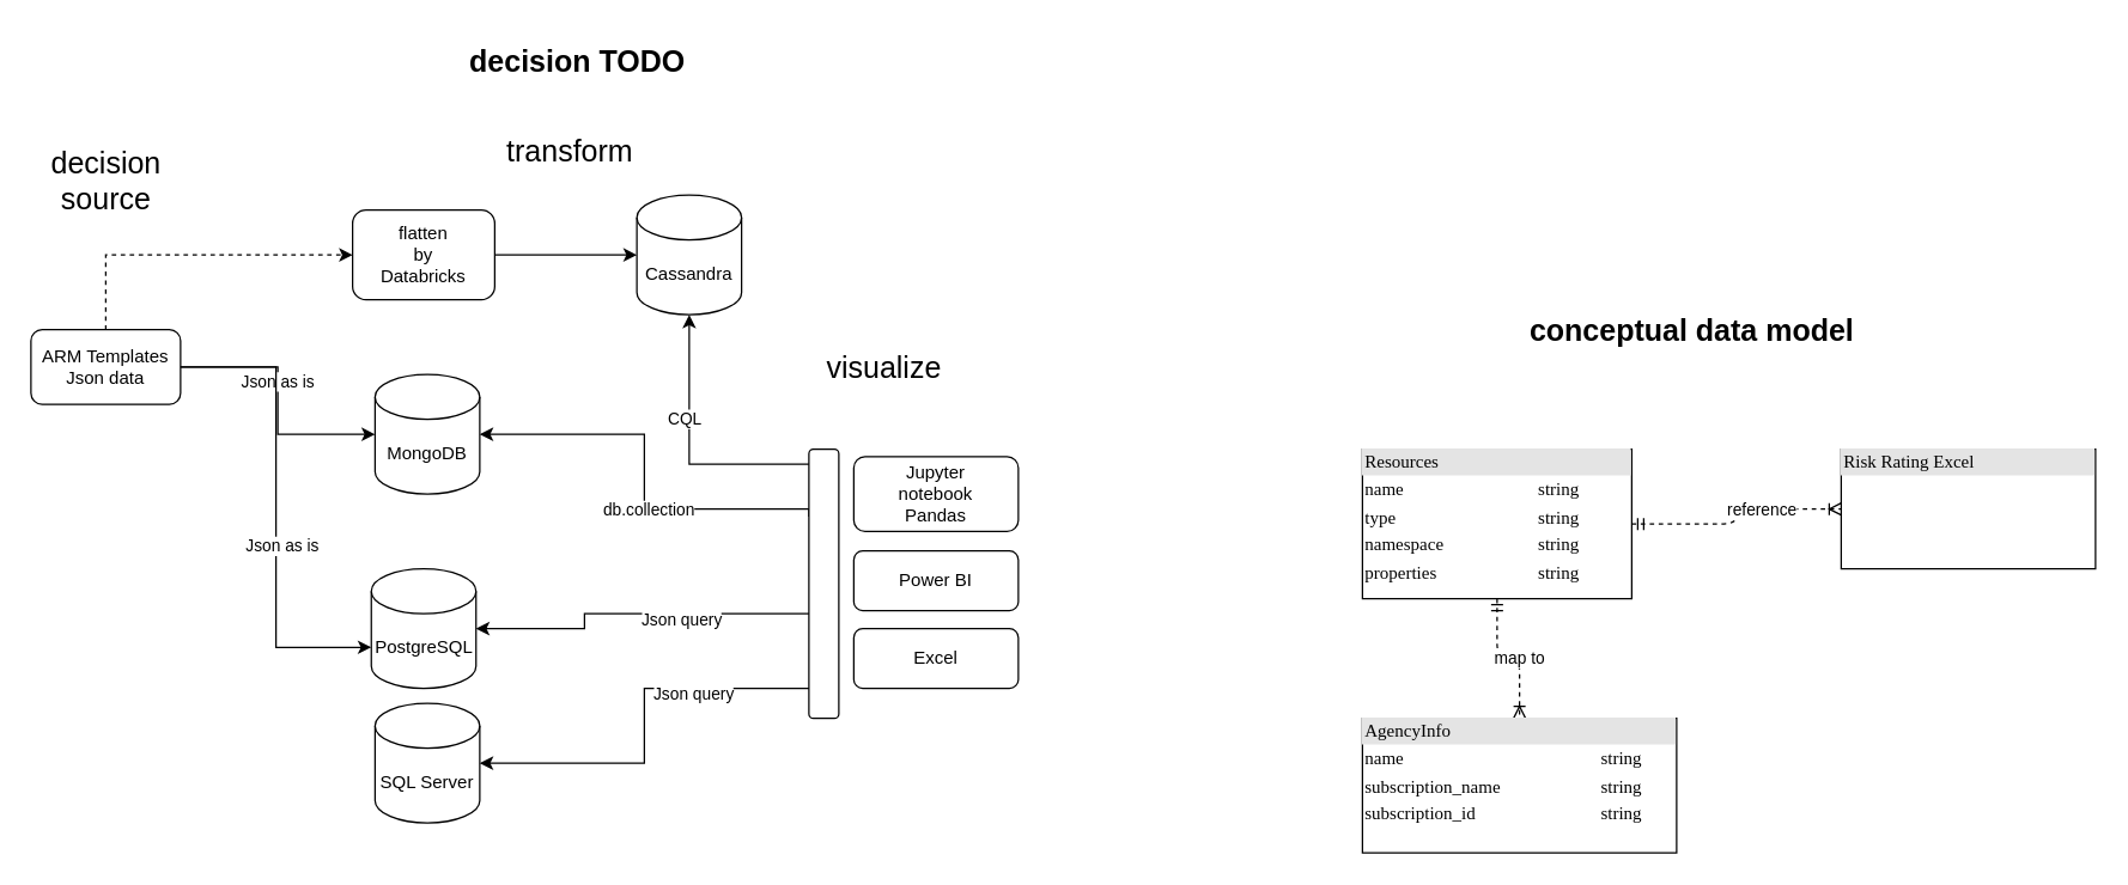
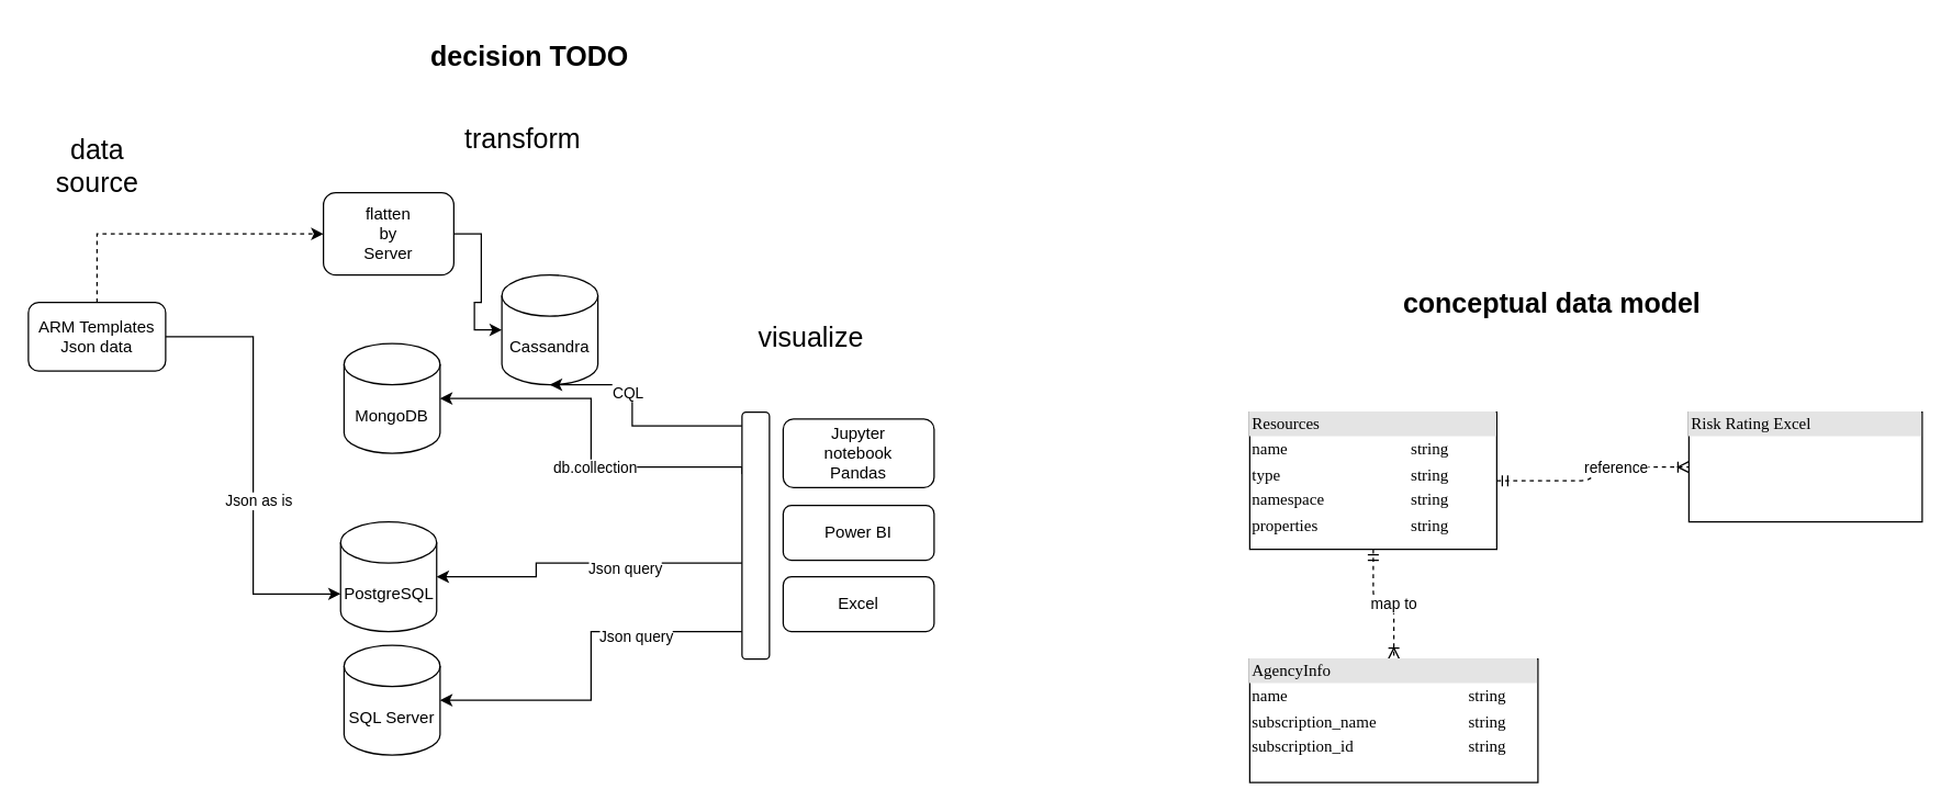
- <mxCell id="37" value="decision&lt;br&gt;source" style="text;html=1;align=center;verticalAlign=middle;resizable=0;points=[];autosize=1;strokeColor=none;fillColor=none;fontStyle=0;fontSize=20;" vertex="1" parent="1"><mxGeometry x="30" y="90" width="80" height="60" as="geometry" /></mxCell>
+ <mxCell id="37" value="data&lt;br&gt;source" style="text;html=1;align=center;verticalAlign=middle;resizable=0;points=[];autosize=1;strokeColor=none;fillColor=none;fontStyle=0;fontSize=20;" vertex="1" parent="1"><mxGeometry x="30" y="90" width="80" height="60" as="geometry" /></mxCell>
- <mxCell id="15" value="flatten&lt;br&gt;by&lt;br&gt;Databricks" style="rounded=1;whiteSpace=wrap;html=1;" vertex="1" parent="1"><mxGeometry x="235" y="140" width="95" height="60" as="geometry" /></mxCell>
+ <mxCell id="15" value="flatten&lt;br&gt;by&lt;br&gt;Server" style="rounded=1;whiteSpace=wrap;html=1;" vertex="1" parent="1"><mxGeometry x="235" y="140" width="95" height="60" as="geometry" /></mxCell>
- <mxCell id="16" value="Cassandra" style="shape=cylinder3;whiteSpace=wrap;html=1;boundedLbl=1;backgroundOutline=1;size=15;" vertex="1" parent="1"><mxGeometry x="425" y="130" width="70" height="80" as="geometry" /></mxCell>
+ <mxCell id="16" value="Cassandra" style="shape=cylinder3;whiteSpace=wrap;html=1;boundedLbl=1;backgroundOutline=1;size=15;" vertex="1" parent="1"><mxGeometry x="365" y="200" width="70" height="80" as="geometry" /></mxCell>
- <mxCell id="10" style="edgeStyle=orthogonalEdgeStyle;rounded=0;orthogonalLoop=1;jettySize=auto;html=1;entryX=0;entryY=0.5;entryDx=0;entryDy=0;entryPerimeter=0;" edge="1" parent="1" source="12" target="18"><mxGeometry relative="1" as="geometry"><mxPoint x="235" y="280" as="targetPoint" /></mxGeometry></mxCell>
- <mxCell id="11" value="Json as is" style="edgeLabel;html=1;align=center;verticalAlign=middle;resizable=0;points=[];" vertex="1" connectable="0" parent="10"><mxGeometry x="-0.158" y="-1" relative="1" as="geometry"><mxPoint as="offset" /></mxGeometry></mxCell>
